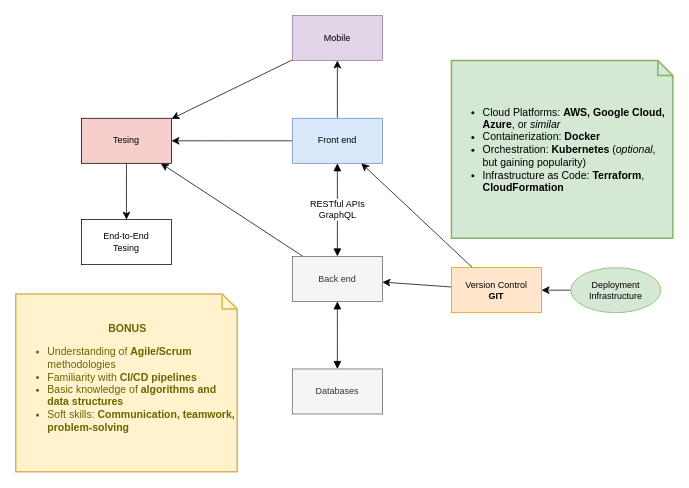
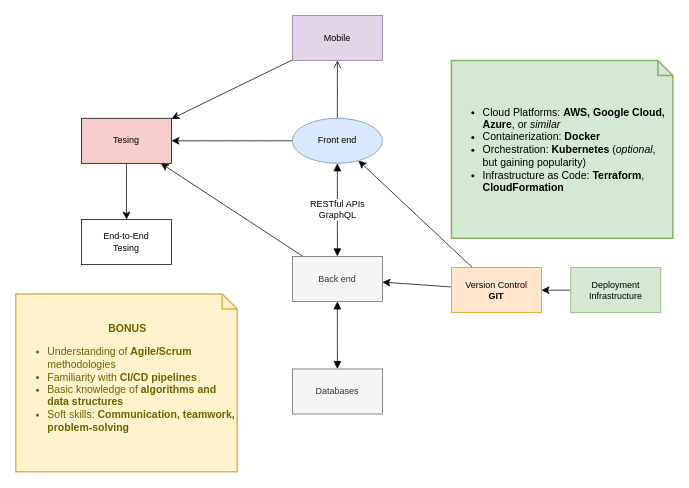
- <mxCell id="4" value="" style="edgeStyle=none;curved=1;rounded=0;orthogonalLoop=1;jettySize=auto;html=1;fontSize=12;startSize=8;endSize=8;" edge="1" parent="1" source="5" target="21"><mxGeometry relative="1" as="geometry" /></mxCell>
+ <mxCell id="4" value="" style="edgeStyle=none;curved=1;rounded=0;orthogonalLoop=1;jettySize=auto;html=1;fontSize=12;startSize=8;endSize=8;endArrow=open;" edge="1" parent="1" source="5" target="21"><mxGeometry relative="1" as="geometry" /></mxCell>
- <mxCell id="5" value="Front end" style="whiteSpace=wrap;html=1;fillColor=#dae8fc;strokeColor=#6c8ebf;" vertex="1" parent="1"><mxGeometry x="389" y="157" width="120" height="60" as="geometry" /></mxCell>
+ <mxCell id="5" value="Front end" style="ellipse;whiteSpace=wrap;html=1;fillColor=#dae8fc;strokeColor=#6c8ebf;" vertex="1" parent="1"><mxGeometry x="389" y="157" width="120" height="60" as="geometry" /></mxCell>
- <mxCell id="14" value="&lt;div&gt;Deployment&lt;/div&gt;Infrastructure" style="ellipse;whiteSpace=wrap;html=1;fillColor=#d5e8d4;strokeColor=#82b366;" vertex="1" parent="1"><mxGeometry x="760" y="356" width="120" height="60" as="geometry" /></mxCell>
+ <mxCell id="14" value="&lt;div&gt;Deployment&lt;/div&gt;Infrastructure" style="whiteSpace=wrap;html=1;fillColor=#d5e8d4;strokeColor=#82b366;" vertex="1" parent="1"><mxGeometry x="760" y="356" width="120" height="60" as="geometry" /></mxCell>
